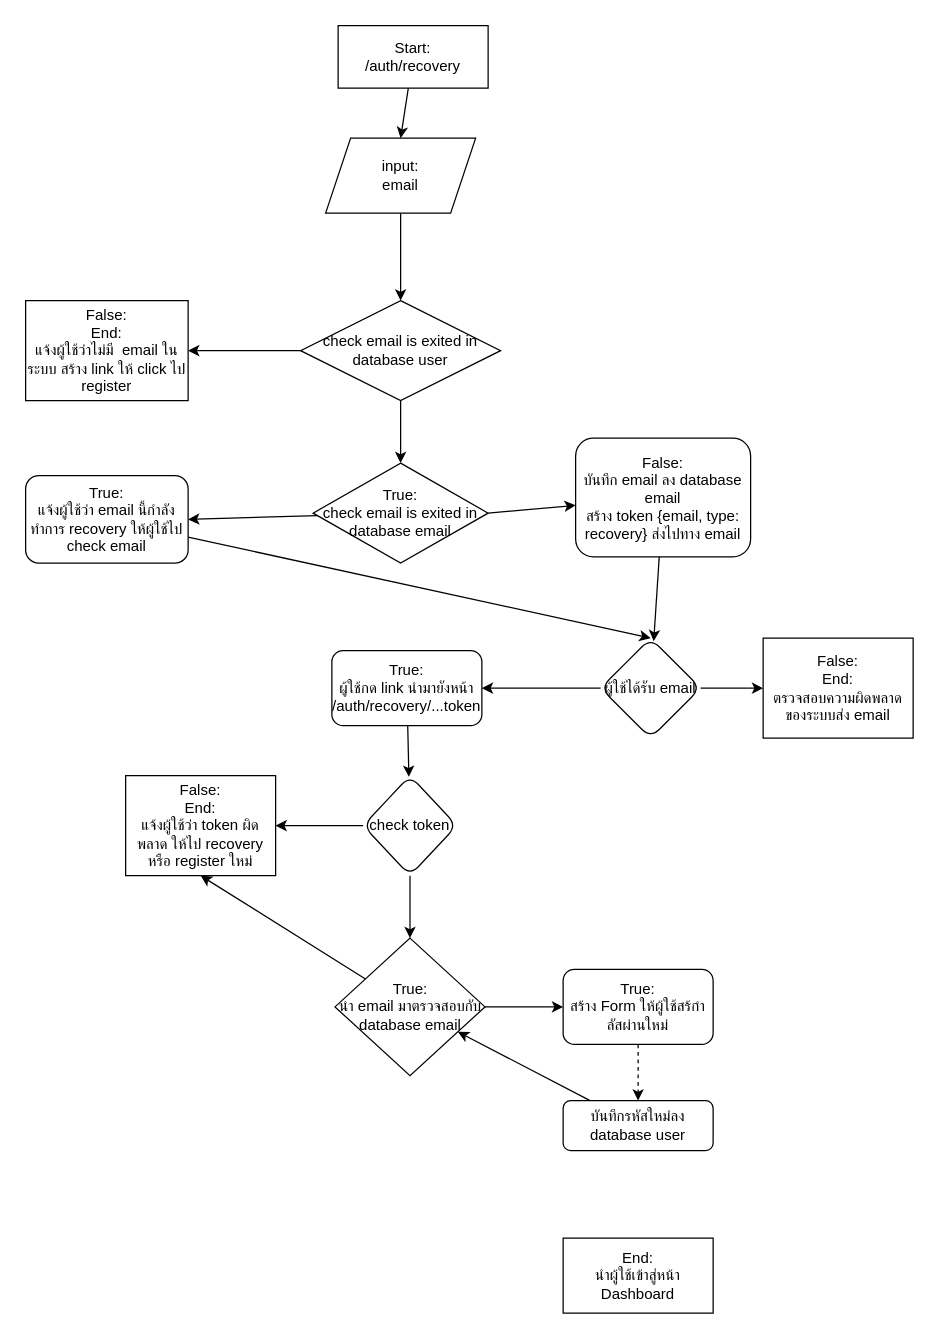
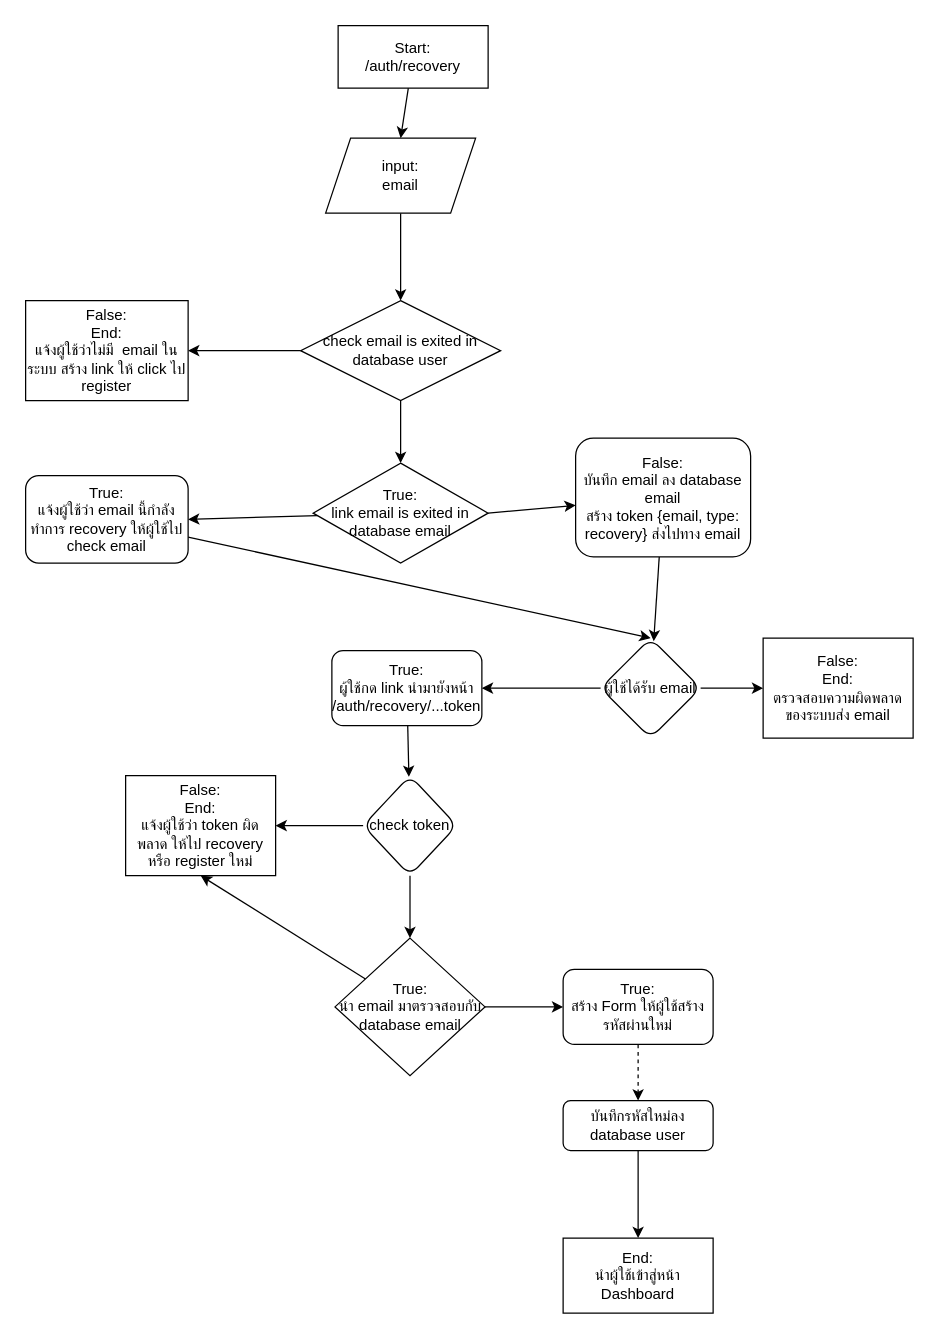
- <mxCell id="13" value="True:&lt;br&gt;check email is exited in database email" style="rhombus;whiteSpace=wrap;html=1;" vertex="1" parent="1"><mxGeometry x="250" y="370" width="140" height="80" as="geometry" /></mxCell>
+ <mxCell id="13" value="True:&lt;br&gt;link email is exited in database email" style="rhombus;whiteSpace=wrap;html=1;" vertex="1" parent="1"><mxGeometry x="250" y="370" width="140" height="80" as="geometry" /></mxCell>
- <mxCell id="31" value="True:&lt;br&gt;สร้าง Form ให้ผู้ใช้สร้กำลัสผ่านใหม่" style="rounded=1;whiteSpace=wrap;html=1;" vertex="1" parent="1"><mxGeometry x="450" y="775" width="120" height="60" as="geometry" /></mxCell>
+ <mxCell id="31" value="True:&lt;br&gt;สร้าง Form ให้ผู้ใช้สร้างรหัสผ่านใหม่" style="rounded=1;whiteSpace=wrap;html=1;" vertex="1" parent="1"><mxGeometry x="450" y="775" width="120" height="60" as="geometry" /></mxCell>
- <mxCell id="32" style="edgeStyle=none;html=1;" edge="1" parent="1" source="33" target="29"><mxGeometry relative="1" as="geometry" /></mxCell>
+ <mxCell id="32" style="edgeStyle=none;html=1;entryX=0.5;entryY=0;entryDx=0;entryDy=0;" edge="1" parent="1" source="33" target="34"><mxGeometry relative="1" as="geometry" /></mxCell>
